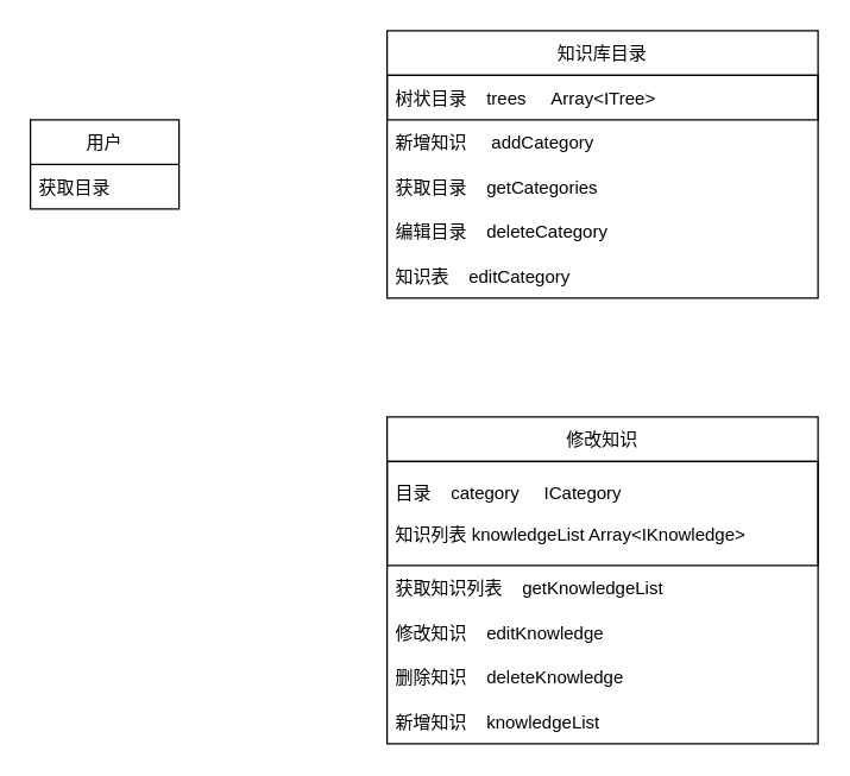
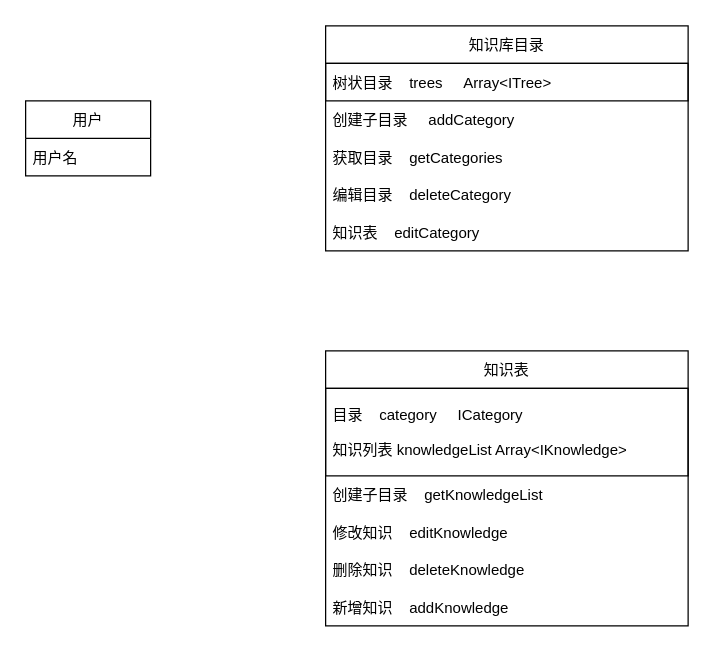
- <mxCell id="6" value="新增知识     addCategory " style="text;strokeColor=none;fillColor=none;align=left;verticalAlign=middle;spacingLeft=4;spacingRight=4;overflow=hidden;points=[[0,0.5],[1,0.5]];portConstraint=eastwest;rotatable=0;" parent="4" vertex="1"><mxGeometry y="60" width="290" height="30" as="geometry" /></mxCell>
+ <mxCell id="6" value="创建子目录     addCategory " style="text;strokeColor=none;fillColor=none;align=left;verticalAlign=middle;spacingLeft=4;spacingRight=4;overflow=hidden;points=[[0,0.5],[1,0.5]];portConstraint=eastwest;rotatable=0;" parent="4" vertex="1"><mxGeometry y="60" width="290" height="30" as="geometry" /></mxCell>
- <mxCell id="3" value="获取目录" style="text;strokeColor=none;fillColor=none;align=left;verticalAlign=middle;spacingLeft=4;spacingRight=4;overflow=hidden;points=[[0,0.5],[1,0.5]];portConstraint=eastwest;rotatable=0;" parent="2" vertex="1"><mxGeometry y="30" width="100" height="30" as="geometry" /></mxCell>
+ <mxCell id="3" value="用户名" style="text;strokeColor=none;fillColor=none;align=left;verticalAlign=middle;spacingLeft=4;spacingRight=4;overflow=hidden;points=[[0,0.5],[1,0.5]];portConstraint=eastwest;rotatable=0;" parent="2" vertex="1"><mxGeometry y="30" width="100" height="30" as="geometry" /></mxCell>
- <mxCell id="10" value="修改知识" style="swimlane;fontStyle=0;childLayout=stackLayout;horizontal=1;startSize=30;horizontalStack=0;resizeParent=1;resizeParentMax=0;resizeLast=0;collapsible=1;marginBottom=0;strokeColor=default;" parent="1" vertex="1"><mxGeometry x="260" y="280" width="290" height="220" as="geometry" /></mxCell>
+ <mxCell id="10" value="知识表" style="swimlane;fontStyle=0;childLayout=stackLayout;horizontal=1;startSize=30;horizontalStack=0;resizeParent=1;resizeParentMax=0;resizeLast=0;collapsible=1;marginBottom=0;strokeColor=default;" parent="1" vertex="1"><mxGeometry x="260" y="280" width="290" height="220" as="geometry" /></mxCell>
- <mxCell id="12" value="获取知识列表    getKnowledgeList" style="text;strokeColor=none;fillColor=none;align=left;verticalAlign=middle;spacingLeft=4;spacingRight=4;overflow=hidden;points=[[0,0.5],[1,0.5]];portConstraint=eastwest;rotatable=0;" parent="10" vertex="1"><mxGeometry y="100" width="290" height="30" as="geometry" /></mxCell>
+ <mxCell id="12" value="创建子目录    getKnowledgeList" style="text;strokeColor=none;fillColor=none;align=left;verticalAlign=middle;spacingLeft=4;spacingRight=4;overflow=hidden;points=[[0,0.5],[1,0.5]];portConstraint=eastwest;rotatable=0;" parent="10" vertex="1"><mxGeometry y="100" width="290" height="30" as="geometry" /></mxCell>
- <mxCell id="15" value="新增知识    knowledgeList" style="text;strokeColor=none;fillColor=none;align=left;verticalAlign=middle;spacingLeft=4;spacingRight=4;overflow=hidden;points=[[0,0.5],[1,0.5]];portConstraint=eastwest;rotatable=0;" parent="10" vertex="1"><mxGeometry y="190" width="290" height="30" as="geometry" /></mxCell>
+ <mxCell id="15" value="新增知识    addKnowledge" style="text;strokeColor=none;fillColor=none;align=left;verticalAlign=middle;spacingLeft=4;spacingRight=4;overflow=hidden;points=[[0,0.5],[1,0.5]];portConstraint=eastwest;rotatable=0;" parent="10" vertex="1"><mxGeometry y="190" width="290" height="30" as="geometry" /></mxCell>
